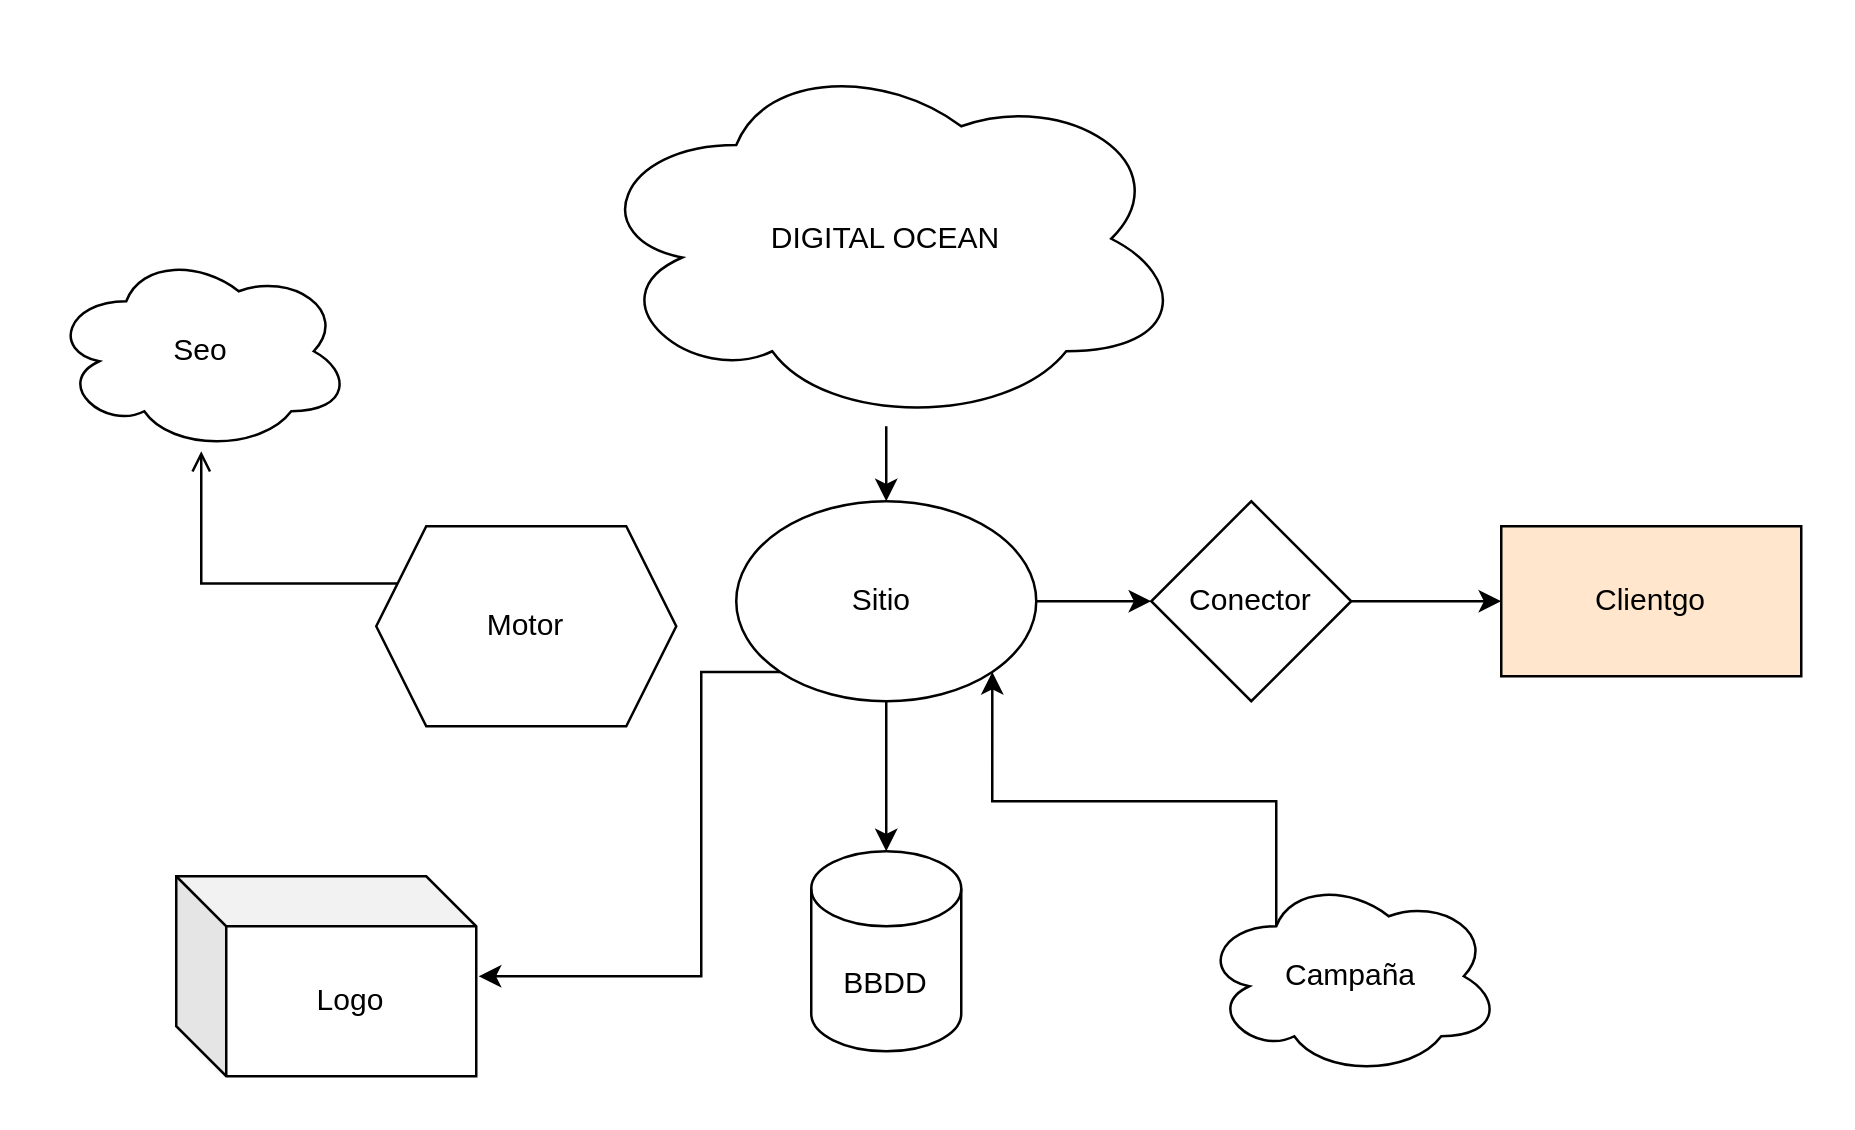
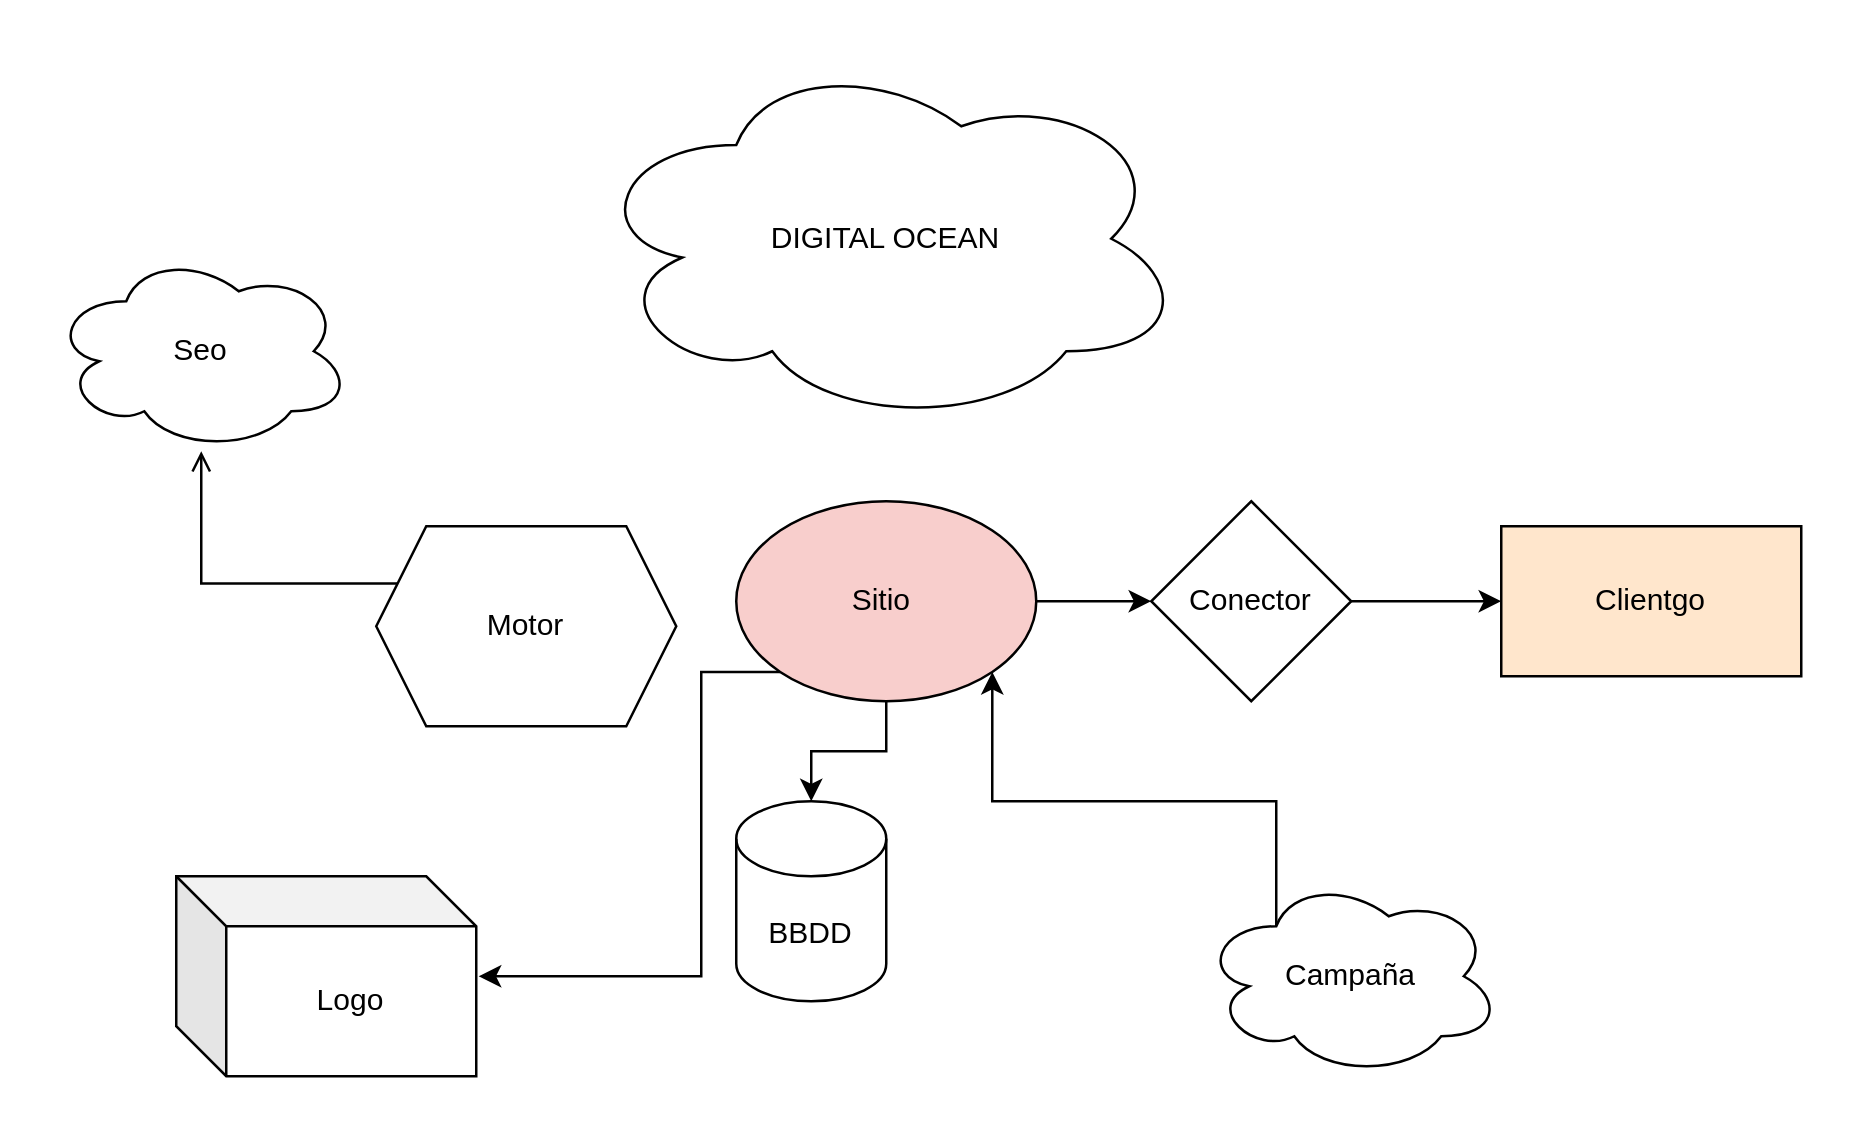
- <mxCell id="7" style="edgeStyle=orthogonalEdgeStyle;rounded=0;orthogonalLoop=1;jettySize=auto;html=1;entryX=0.5;entryY=0;entryDx=0;entryDy=0;" edge="1" parent="1" source="8" target="5"><mxGeometry relative="1" as="geometry" /></mxCell>
- <mxCell id="5" value="Sitio&amp;nbsp;" style="ellipse;whiteSpace=wrap;html=1;" vertex="1" parent="1"><mxGeometry x="294" y="200" width="120" height="80" as="geometry" /></mxCell>
+ <mxCell id="5" value="Sitio&amp;nbsp;" style="ellipse;whiteSpace=wrap;html=1;fillColor=#f8cecc;" vertex="1" parent="1"><mxGeometry x="294" y="200" width="120" height="80" as="geometry" /></mxCell>
- <mxCell id="6" value="BBDD" style="shape=cylinder3;whiteSpace=wrap;html=1;boundedLbl=1;backgroundOutline=1;size=15;" vertex="1" parent="1"><mxGeometry x="324" y="340" width="60" height="80" as="geometry" /></mxCell>
+ <mxCell id="6" value="BBDD" style="shape=cylinder3;whiteSpace=wrap;html=1;boundedLbl=1;backgroundOutline=1;size=15;" vertex="1" parent="1"><mxGeometry x="294" y="320" width="60" height="80" as="geometry" /></mxCell>
